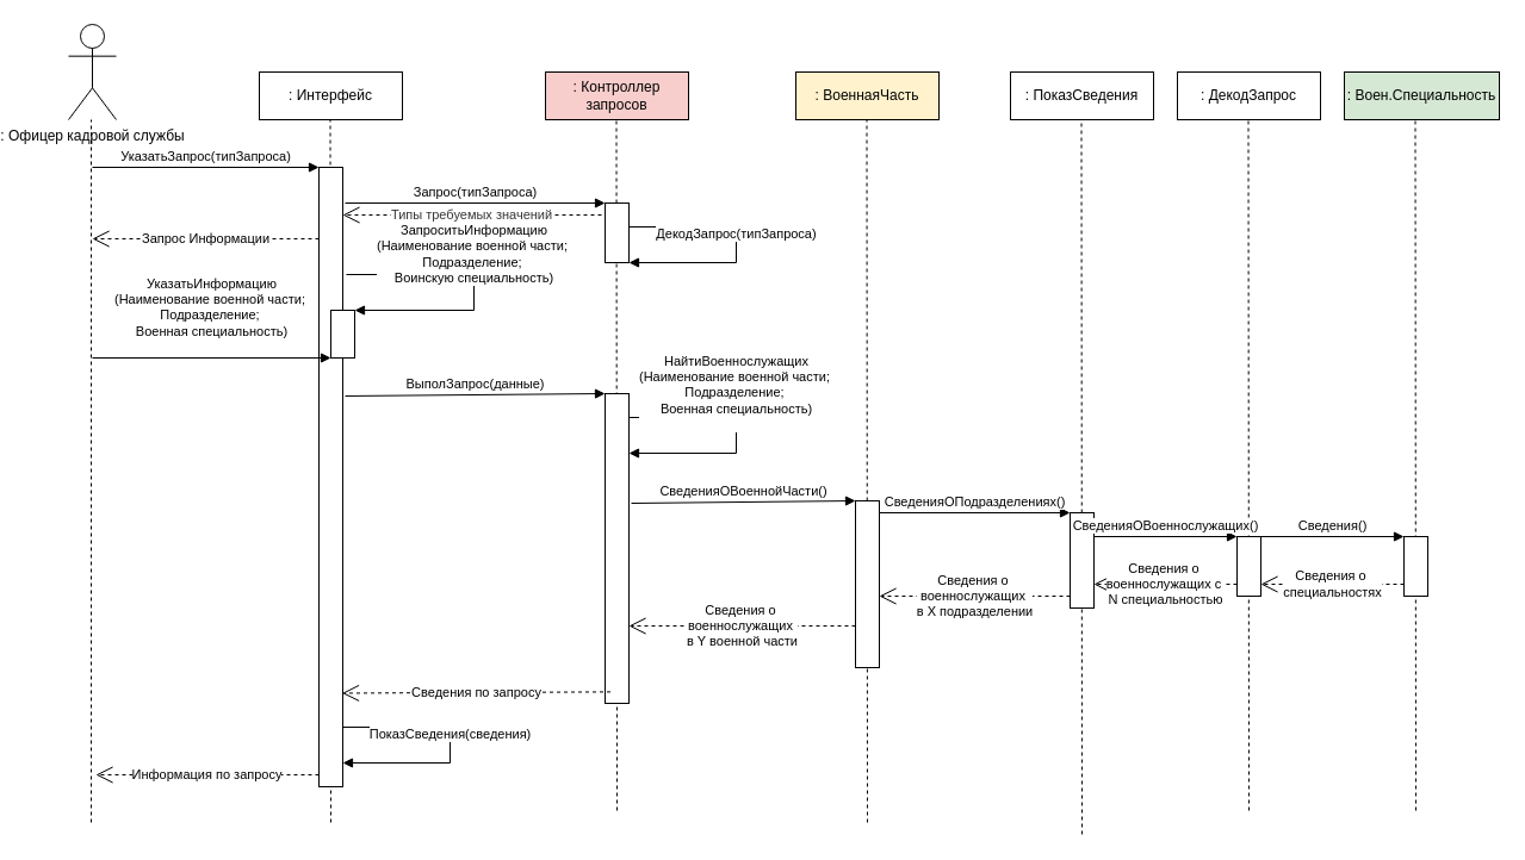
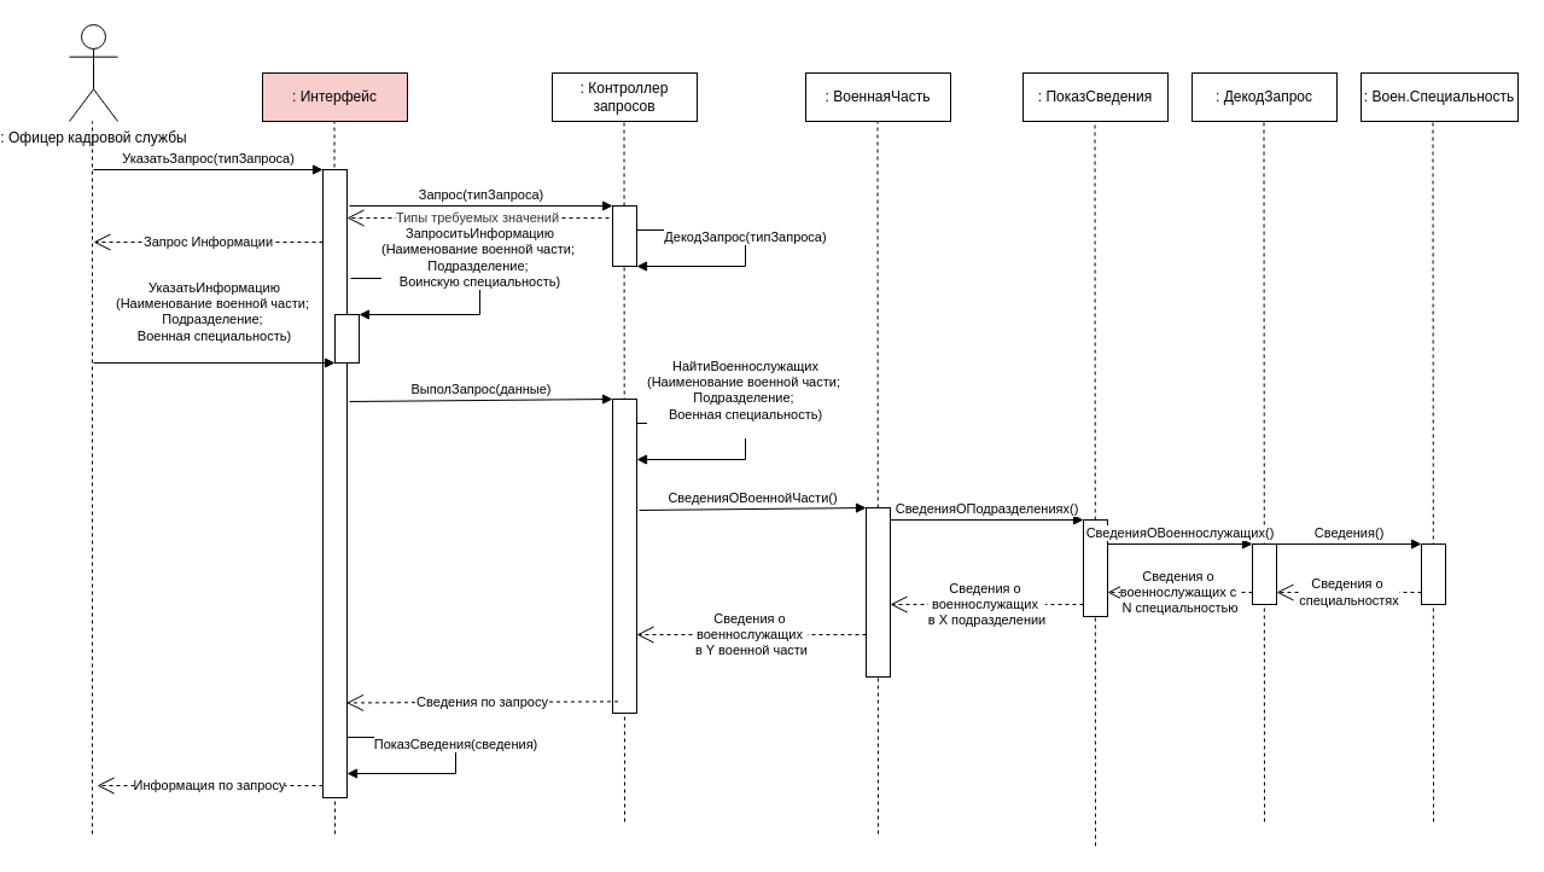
- <mxCell id="2" value=": Интерфейс" style="html=1;whiteSpace=wrap;" parent="1" vertex="1"><mxGeometry x="180" y="60" width="120" height="40" as="geometry" /></mxCell>
+ <mxCell id="2" value=": Интерфейс" style="html=1;whiteSpace=wrap;fillColor=#f8cecc;" parent="1" vertex="1"><mxGeometry x="180" y="60" width="120" height="40" as="geometry" /></mxCell>
- <mxCell id="4" value=": Контроллер запросов" style="html=1;whiteSpace=wrap;fillColor=#f8cecc;" parent="1" vertex="1"><mxGeometry x="420" y="60" width="120" height="40" as="geometry" /></mxCell>
+ <mxCell id="4" value=": Контроллер запросов" style="html=1;whiteSpace=wrap;" parent="1" vertex="1"><mxGeometry x="420" y="60" width="120" height="40" as="geometry" /></mxCell>
- <mxCell id="24" value=": ВоеннаяЧасть" style="html=1;whiteSpace=wrap;fillColor=#fff2cc;" parent="1" vertex="1"><mxGeometry x="630" y="60" width="120" height="40" as="geometry" /></mxCell>
+ <mxCell id="24" value=": ВоеннаяЧасть" style="html=1;whiteSpace=wrap;" parent="1" vertex="1"><mxGeometry x="630" y="60" width="120" height="40" as="geometry" /></mxCell>
- <mxCell id="43" value=": Воен.Специальность" style="html=1;whiteSpace=wrap;fillColor=#d5e8d4;" vertex="1" parent="1"><mxGeometry x="1090" y="60" width="130" height="40" as="geometry" /></mxCell>
+ <mxCell id="43" value=": Воен.Специальность" style="html=1;whiteSpace=wrap;" vertex="1" parent="1"><mxGeometry x="1090" y="60" width="130" height="40" as="geometry" /></mxCell>
